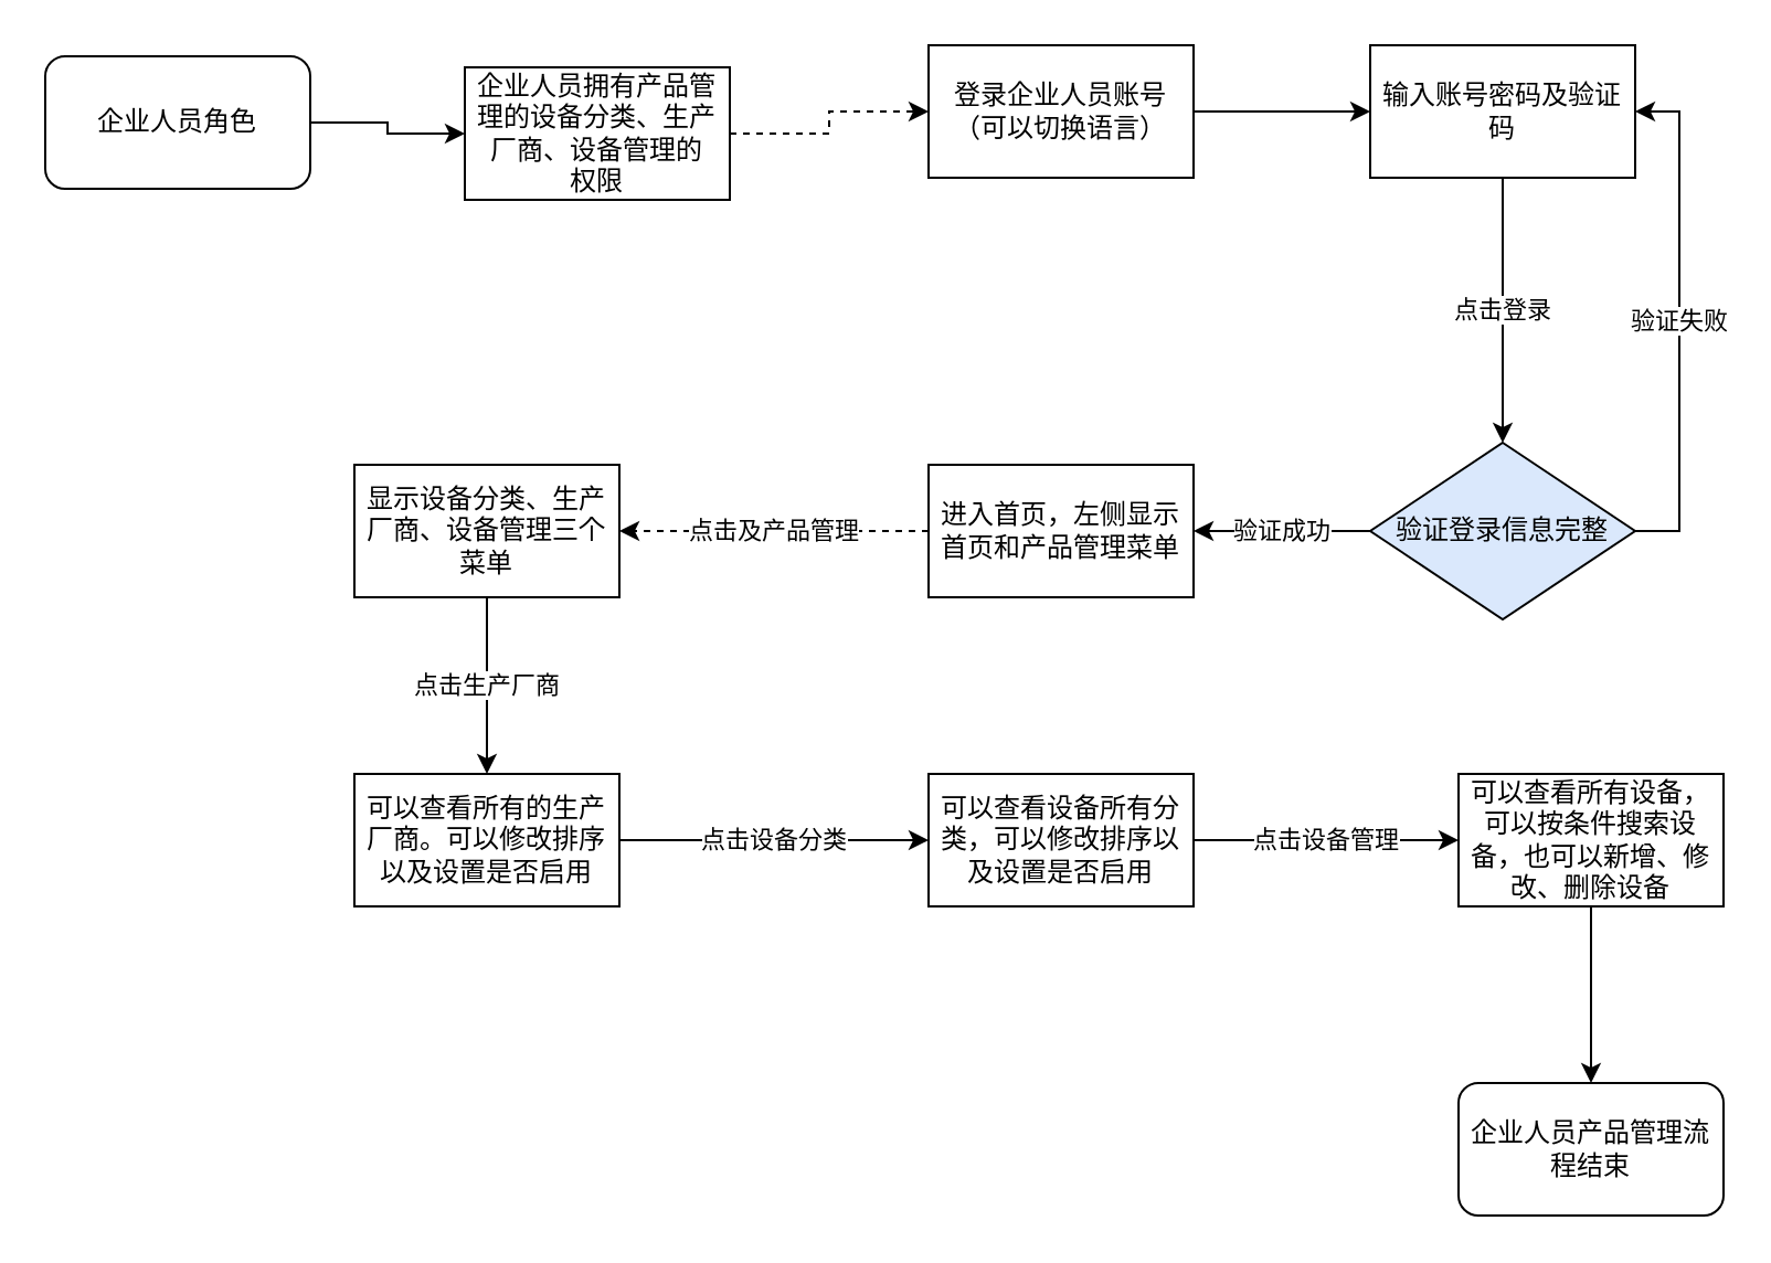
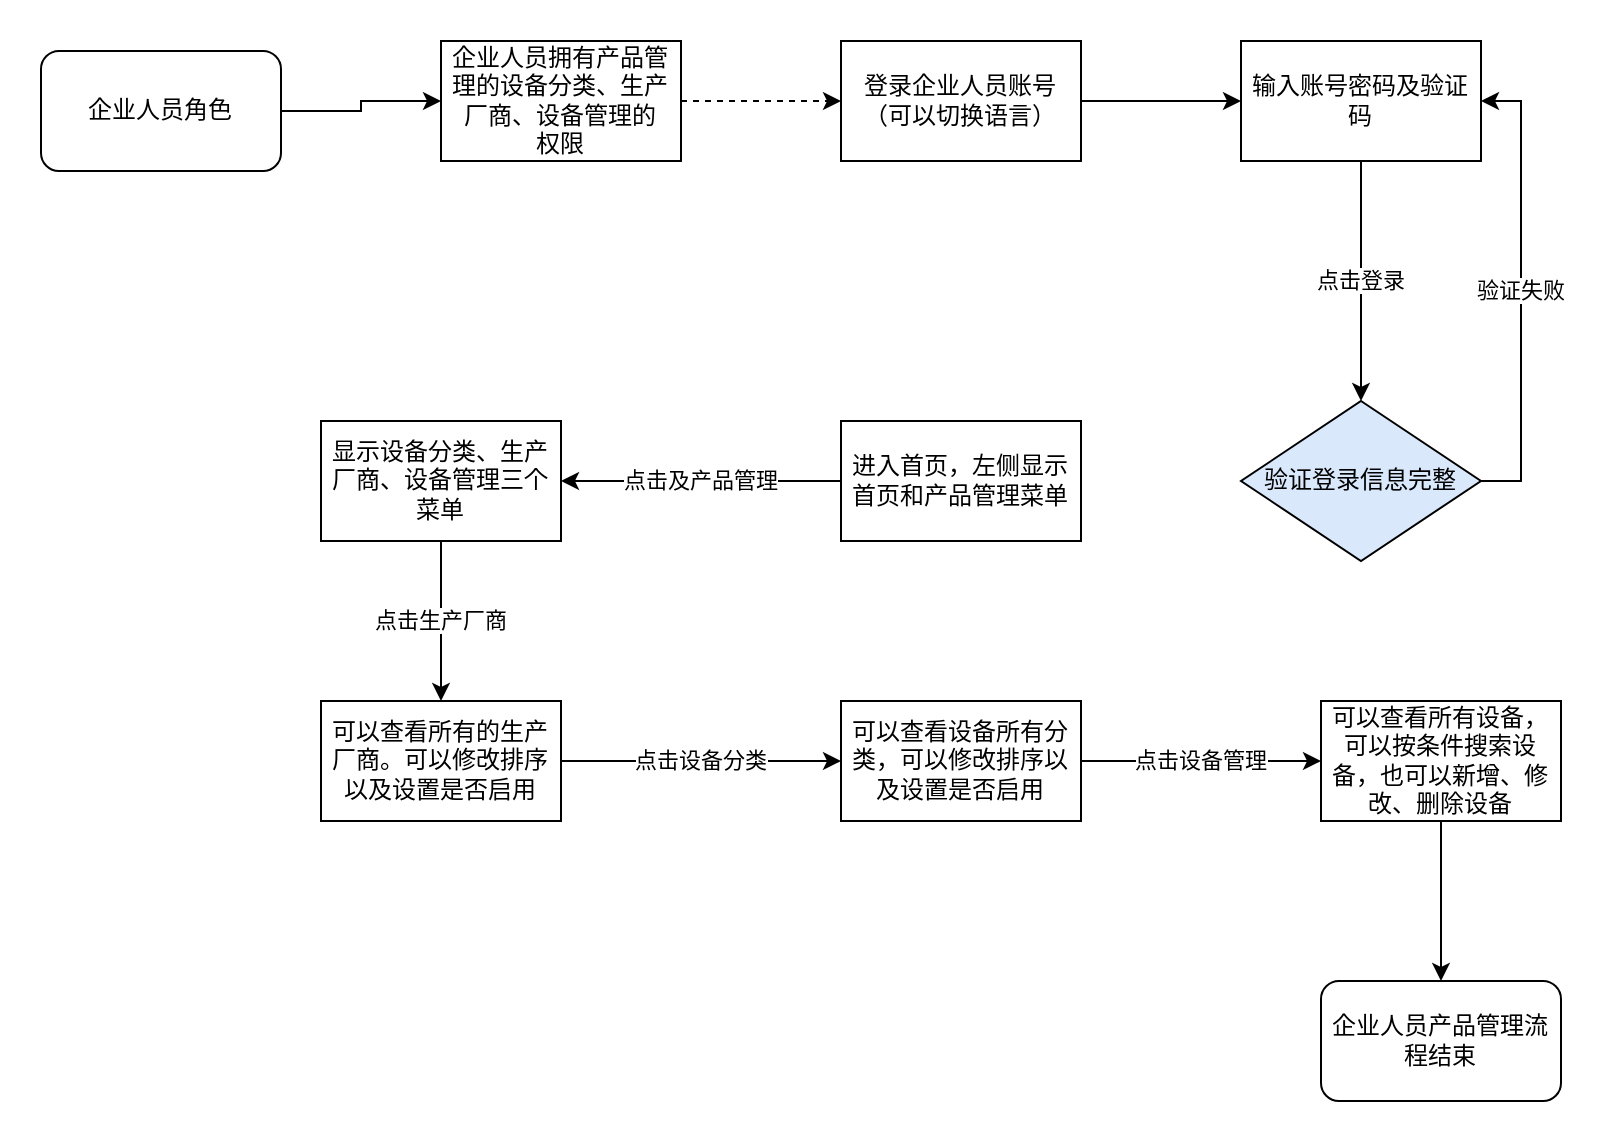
- <mxCell id="5" value="企业人员拥有产品管理的设备分类、生产厂商、设备管理的&lt;br&gt;权限" style="rounded=0;whiteSpace=wrap;html=1;" vertex="1" parent="1"><mxGeometry x="210" y="30" width="120" height="60" as="geometry" /></mxCell>
+ <mxCell id="5" value="企业人员拥有产品管理的设备分类、生产厂商、设备管理的&lt;br&gt;权限" style="rounded=0;whiteSpace=wrap;html=1;" vertex="1" parent="1"><mxGeometry x="220" y="20" width="120" height="60" as="geometry" /></mxCell>
- <mxCell id="13" value="点击及产品管理" style="edgeStyle=orthogonalEdgeStyle;rounded=0;orthogonalLoop=1;jettySize=auto;html=1;dashed=1;" edge="1" parent="1" source="14" target="16"><mxGeometry relative="1" as="geometry" /></mxCell>
+ <mxCell id="13" value="点击及产品管理" style="edgeStyle=orthogonalEdgeStyle;rounded=0;orthogonalLoop=1;jettySize=auto;html=1;" edge="1" parent="1" source="14" target="16"><mxGeometry relative="1" as="geometry" /></mxCell>
- <mxCell id="11" value="验证成功" style="edgeStyle=orthogonalEdgeStyle;rounded=0;orthogonalLoop=1;jettySize=auto;html=1;" edge="1" parent="1" source="12" target="14"><mxGeometry relative="1" as="geometry" /></mxCell>
